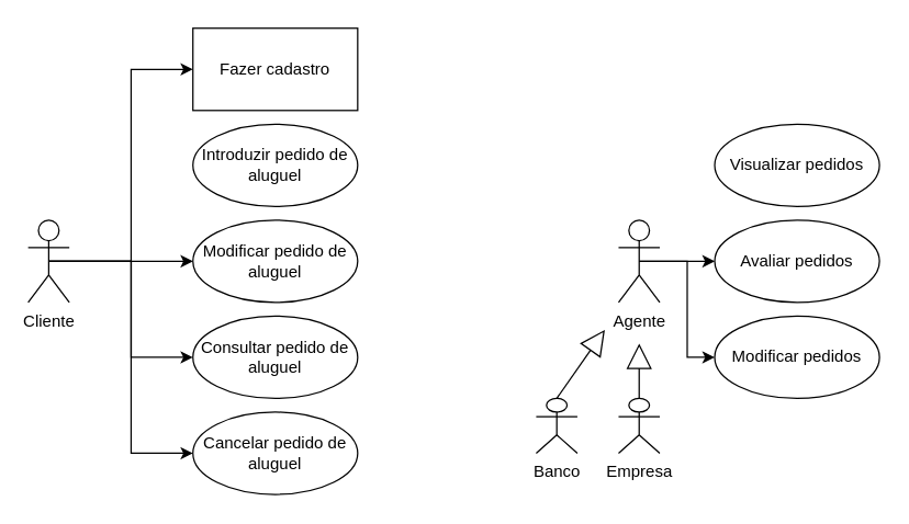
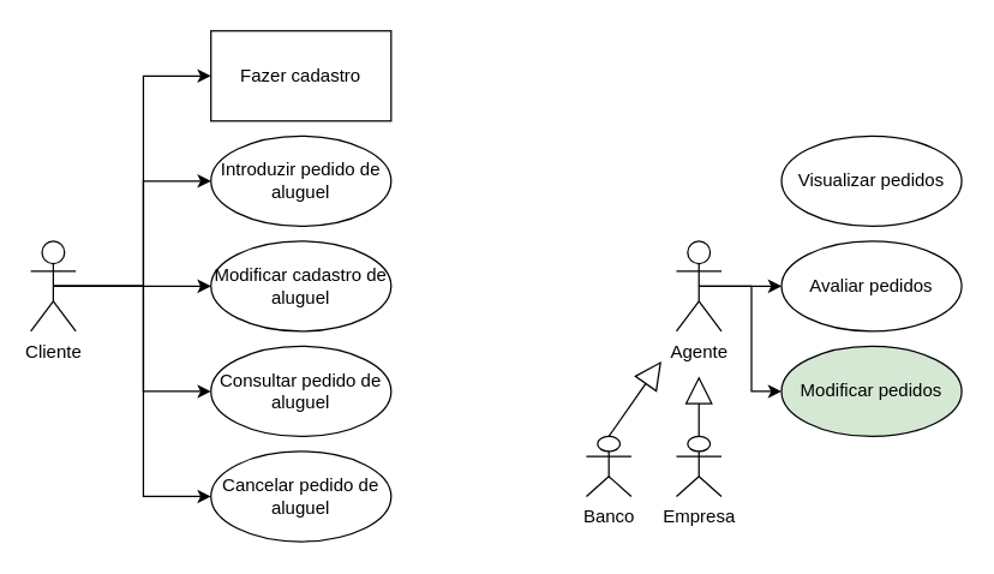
+ <mxCell id="4" style="edgeStyle=orthogonalEdgeStyle;rounded=0;orthogonalLoop=1;jettySize=auto;html=1;exitX=0.5;exitY=0.5;exitDx=0;exitDy=0;exitPerimeter=0;entryX=0;entryY=0.5;entryDx=0;entryDy=0;" parent="1" source="7" target="9" edge="1"><mxGeometry relative="1" as="geometry" /></mxCell>
- <mxCell id="10" value="Modificar pedido de aluguel" style="ellipse;whiteSpace=wrap;html=1;" parent="1" vertex="1"><mxGeometry x="140" y="160" width="120" height="60" as="geometry" /></mxCell>
+ <mxCell id="10" value="Modificar cadastro de aluguel" style="ellipse;whiteSpace=wrap;html=1;" parent="1" vertex="1"><mxGeometry x="140" y="160" width="120" height="60" as="geometry" /></mxCell>
- <mxCell id="13" value="Modificar pedidos" style="ellipse;whiteSpace=wrap;html=1;" parent="1" vertex="1"><mxGeometry x="520" y="230" width="120" height="60" as="geometry" /></mxCell>
+ <mxCell id="13" value="Modificar pedidos" style="ellipse;whiteSpace=wrap;html=1;fillColor=#d5e8d4;" parent="1" vertex="1"><mxGeometry x="520" y="230" width="120" height="60" as="geometry" /></mxCell>
